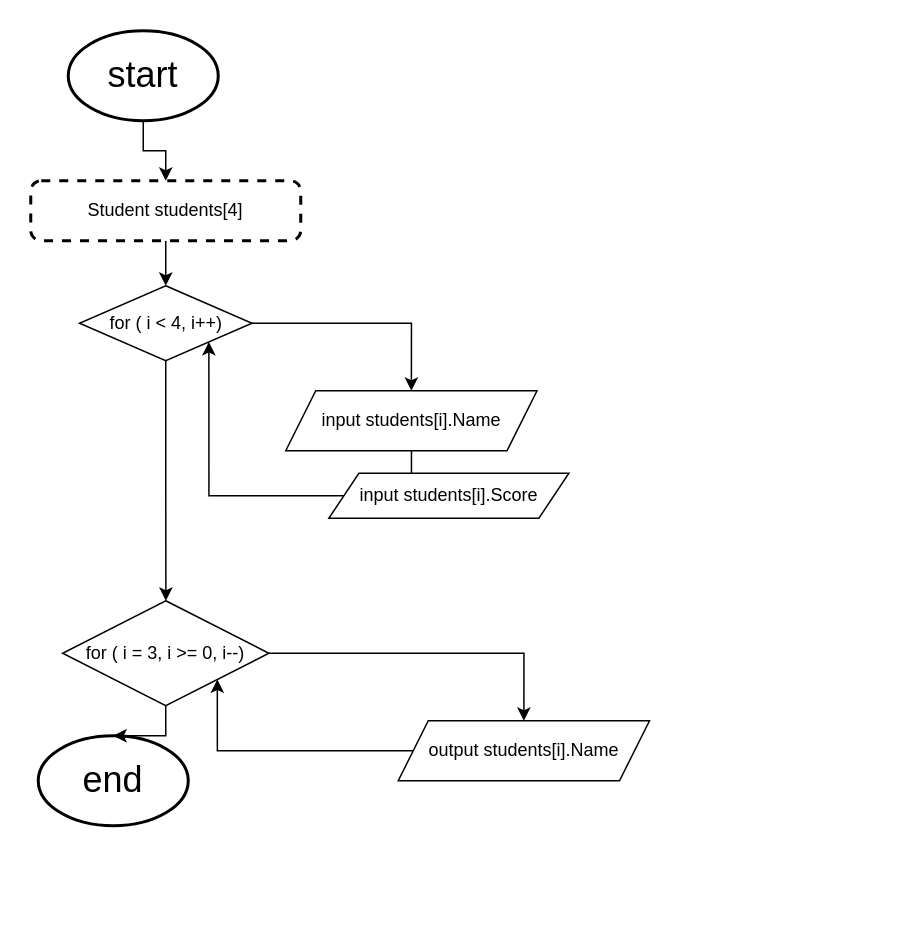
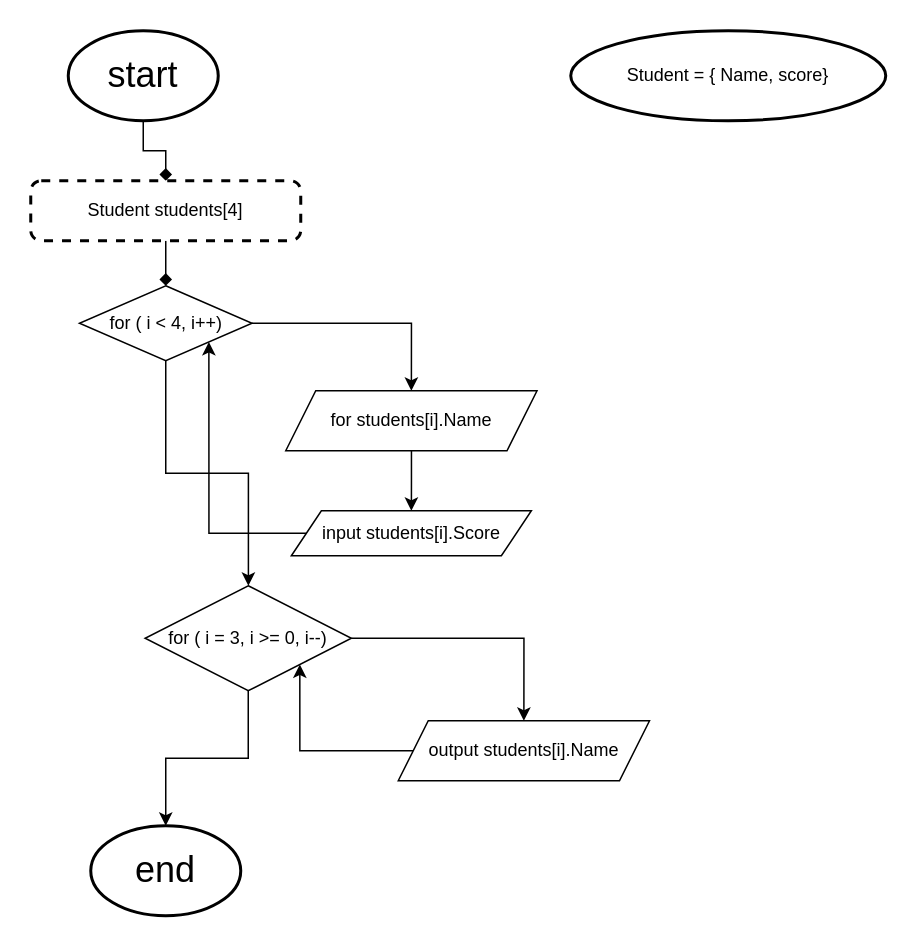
+ <mxCell id="7" value="Student = { Name, score}" style="strokeWidth=2;html=1;shape=mxgraph.flowchart.start_1;whiteSpace=wrap;" vertex="1" parent="1"><mxGeometry x="380" y="20" width="210" height="60" as="geometry" /></mxCell>
- <mxCell id="2" style="edgeStyle=orthogonalEdgeStyle;rounded=0;orthogonalLoop=1;jettySize=auto;html=1;entryX=0.5;entryY=0;entryDx=0;entryDy=0;" edge="1" parent="1" source="3" target="6"><mxGeometry relative="1" as="geometry" /></mxCell>
+ <mxCell id="2" style="edgeStyle=orthogonalEdgeStyle;rounded=0;orthogonalLoop=1;jettySize=auto;html=1;entryX=0.5;entryY=0;entryDx=0;entryDy=0;endArrow=diamond;" edge="1" parent="1" source="3" target="6"><mxGeometry relative="1" as="geometry" /></mxCell>
- <mxCell id="5" style="edgeStyle=orthogonalEdgeStyle;rounded=0;orthogonalLoop=1;jettySize=auto;html=1;entryX=0.5;entryY=0;entryDx=0;entryDy=0;" edge="1" parent="1" source="6" target="10"><mxGeometry relative="1" as="geometry" /></mxCell>
+ <mxCell id="5" style="edgeStyle=orthogonalEdgeStyle;rounded=0;orthogonalLoop=1;jettySize=auto;html=1;entryX=0.5;entryY=0;entryDx=0;entryDy=0;endArrow=diamond;" edge="1" parent="1" source="6" target="10"><mxGeometry relative="1" as="geometry" /></mxCell>
- <mxCell id="12" value="input students[i].Name" style="shape=parallelogram;perimeter=parallelogramPerimeter;whiteSpace=wrap;html=1;fixedSize=1;" vertex="1" parent="1"><mxGeometry x="190" y="260" width="167.5" height="40" as="geometry" /></mxCell>
+ <mxCell id="12" value="for students[i].Name" style="shape=parallelogram;perimeter=parallelogramPerimeter;whiteSpace=wrap;html=1;fixedSize=1;" vertex="1" parent="1"><mxGeometry x="190" y="260" width="167.5" height="40" as="geometry" /></mxCell>
- <mxCell id="14" value="input students[i].Score" style="shape=parallelogram;perimeter=parallelogramPerimeter;whiteSpace=wrap;html=1;fixedSize=1;" vertex="1" parent="1"><mxGeometry x="218.75" y="315" width="160" height="30" as="geometry" /></mxCell>
+ <mxCell id="14" value="input students[i].Score" style="shape=parallelogram;perimeter=parallelogramPerimeter;whiteSpace=wrap;html=1;fixedSize=1;" vertex="1" parent="1"><mxGeometry x="193.75" y="340" width="160" height="30" as="geometry" /></mxCell>
- <mxCell id="16" value="for ( i = 3, i &amp;gt;= 0, i--)" style="rhombus;whiteSpace=wrap;html=1;" vertex="1" parent="1"><mxGeometry x="41.25" y="400" width="137.5" height="70" as="geometry" /></mxCell>
+ <mxCell id="16" value="for ( i = 3, i &amp;gt;= 0, i--)" style="rhombus;whiteSpace=wrap;html=1;" vertex="1" parent="1"><mxGeometry x="96.25" y="390" width="137.5" height="70" as="geometry" /></mxCell>
- <mxCell id="4" value="&lt;font style=&quot;font-size: 24px;&quot;&gt;end&lt;/font&gt;" style="strokeWidth=2;html=1;shape=mxgraph.flowchart.start_1;whiteSpace=wrap;" vertex="1" parent="1"><mxGeometry x="25" y="490" width="100" height="60" as="geometry" /></mxCell>
+ <mxCell id="4" value="&lt;font style=&quot;font-size: 24px;&quot;&gt;end&lt;/font&gt;" style="strokeWidth=2;html=1;shape=mxgraph.flowchart.start_1;whiteSpace=wrap;" vertex="1" parent="1"><mxGeometry x="60" y="550" width="100" height="60" as="geometry" /></mxCell>
